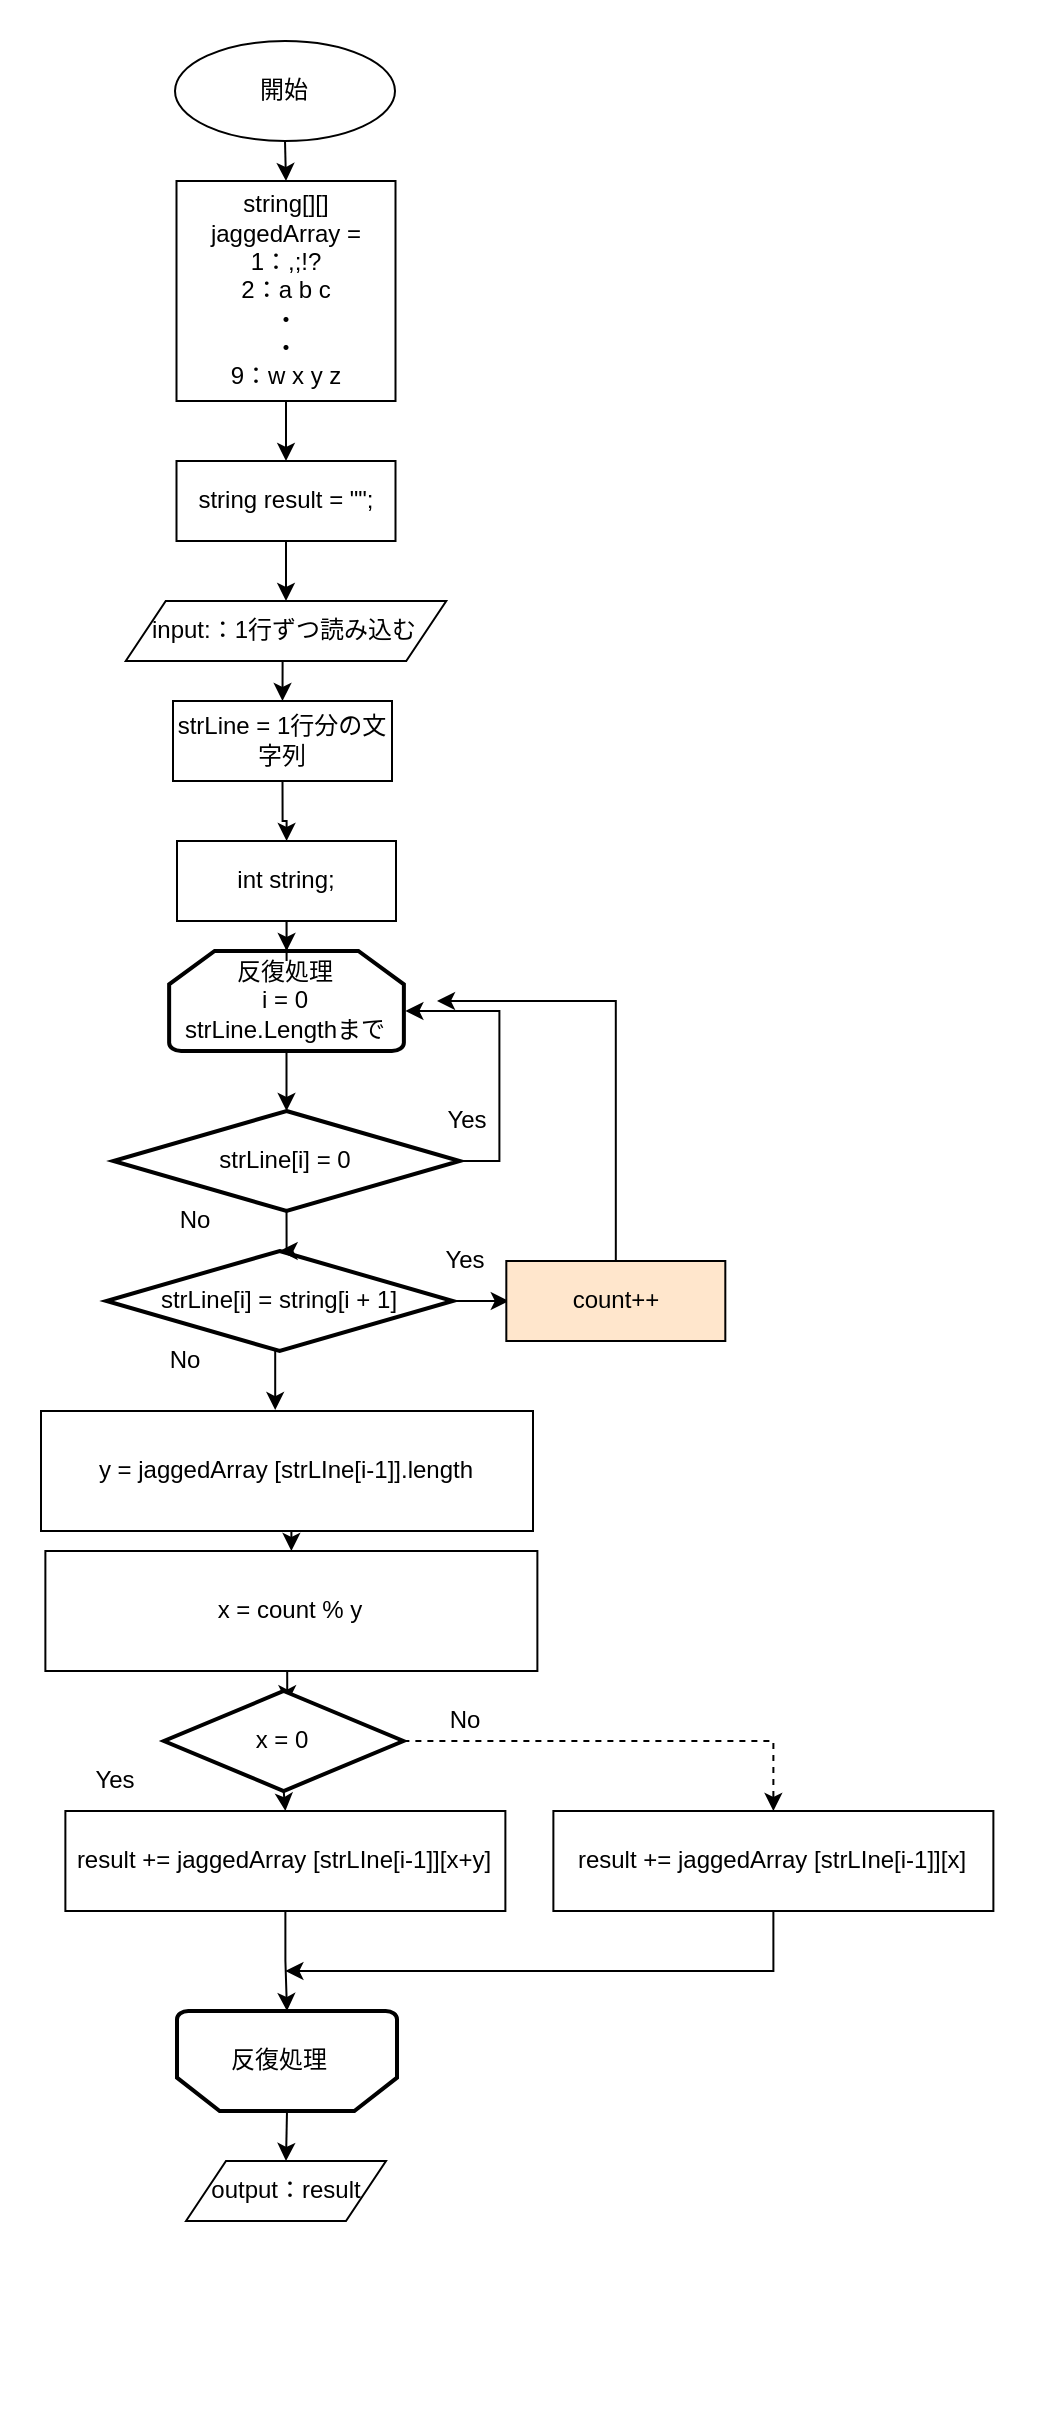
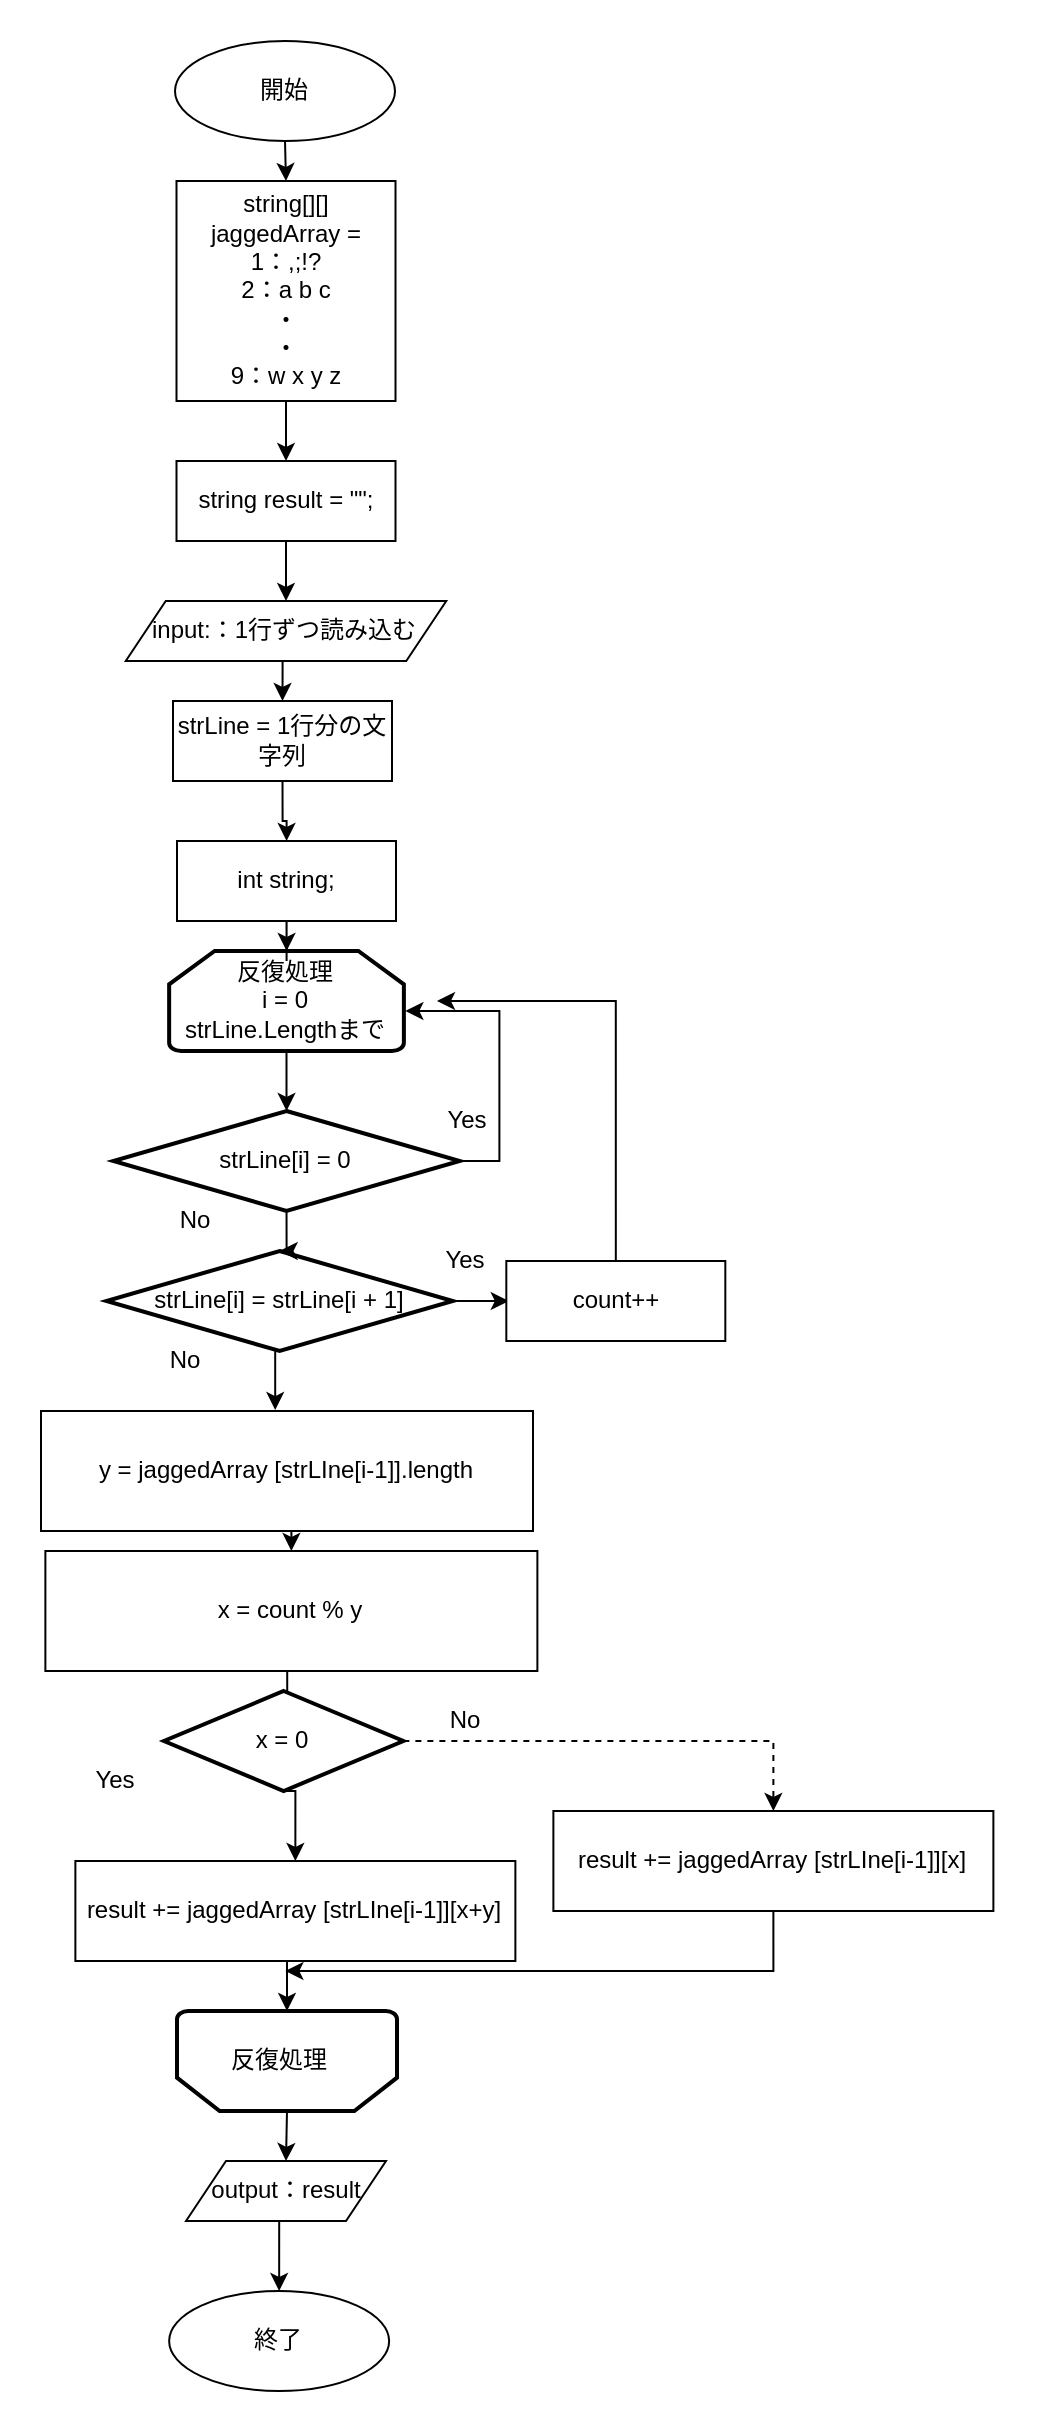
- <mxCell id="24" value="strLine[i] = string[i + 1]" style="strokeWidth=2;html=1;shape=mxgraph.flowchart.decision;whiteSpace=wrap;" vertex="1" parent="1"><mxGeometry x="52.74" y="625" width="173.18" height="50" as="geometry" /></mxCell>
+ <mxCell id="24" value="strLine[i] = strLine[i + 1]" style="strokeWidth=2;html=1;shape=mxgraph.flowchart.decision;whiteSpace=wrap;" vertex="1" parent="1"><mxGeometry x="52.74" y="625" width="173.18" height="50" as="geometry" /></mxCell>
- <mxCell id="26" value="count++" style="rounded=0;whiteSpace=wrap;html=1;fillColor=#ffe6cc;" vertex="1" parent="1"><mxGeometry x="252.66" y="630" width="109.5" height="40" as="geometry" /></mxCell>
+ <mxCell id="26" value="count++" style="rounded=0;whiteSpace=wrap;html=1;" vertex="1" parent="1"><mxGeometry x="252.66" y="630" width="109.5" height="40" as="geometry" /></mxCell>
- <mxCell id="34" style="edgeStyle=orthogonalEdgeStyle;rounded=0;orthogonalLoop=1;jettySize=auto;html=1;exitX=0.5;exitY=1;exitDx=0;exitDy=0;entryX=0.515;entryY=0.123;entryDx=0;entryDy=0;entryPerimeter=0;" edge="1" parent="1" source="35" target="38"><mxGeometry relative="1" as="geometry" /></mxCell>
+ <mxCell id="34" style="edgeStyle=orthogonalEdgeStyle;rounded=0;orthogonalLoop=1;jettySize=auto;html=1;exitX=0.5;exitY=1;exitDx=0;exitDy=0;entryX=0.515;entryY=0.123;entryDx=0;entryDy=0;entryPerimeter=0;endArrow=none;" edge="1" parent="1" source="35" target="38"><mxGeometry relative="1" as="geometry" /></mxCell>
- <mxCell id="40" value="result += jaggedArray [strLIne[i-1]][x+y]" style="rounded=0;whiteSpace=wrap;html=1;" vertex="1" parent="1"><mxGeometry x="32.19" y="905" width="220" height="50" as="geometry" /></mxCell>
+ <mxCell id="40" value="result += jaggedArray [strLIne[i-1]][x+y]" style="rounded=0;whiteSpace=wrap;html=1;" vertex="1" parent="1"><mxGeometry x="37.19" y="930" width="220" height="50" as="geometry" /></mxCell>
+ <mxCell id="5" style="edgeStyle=orthogonalEdgeStyle;rounded=0;orthogonalLoop=1;jettySize=auto;html=1;exitX=0.5;exitY=1;exitDx=0;exitDy=0;entryX=0.5;entryY=0;entryDx=0;entryDy=0;" edge="1" parent="1" source="6" target="4"><mxGeometry relative="1" as="geometry" /></mxCell>
+ <mxCell id="4" value="終了" style="ellipse;whiteSpace=wrap;html=1;" parent="1" vertex="1"><mxGeometry x="84.07" y="1145" width="110" height="50" as="geometry" /></mxCell>
